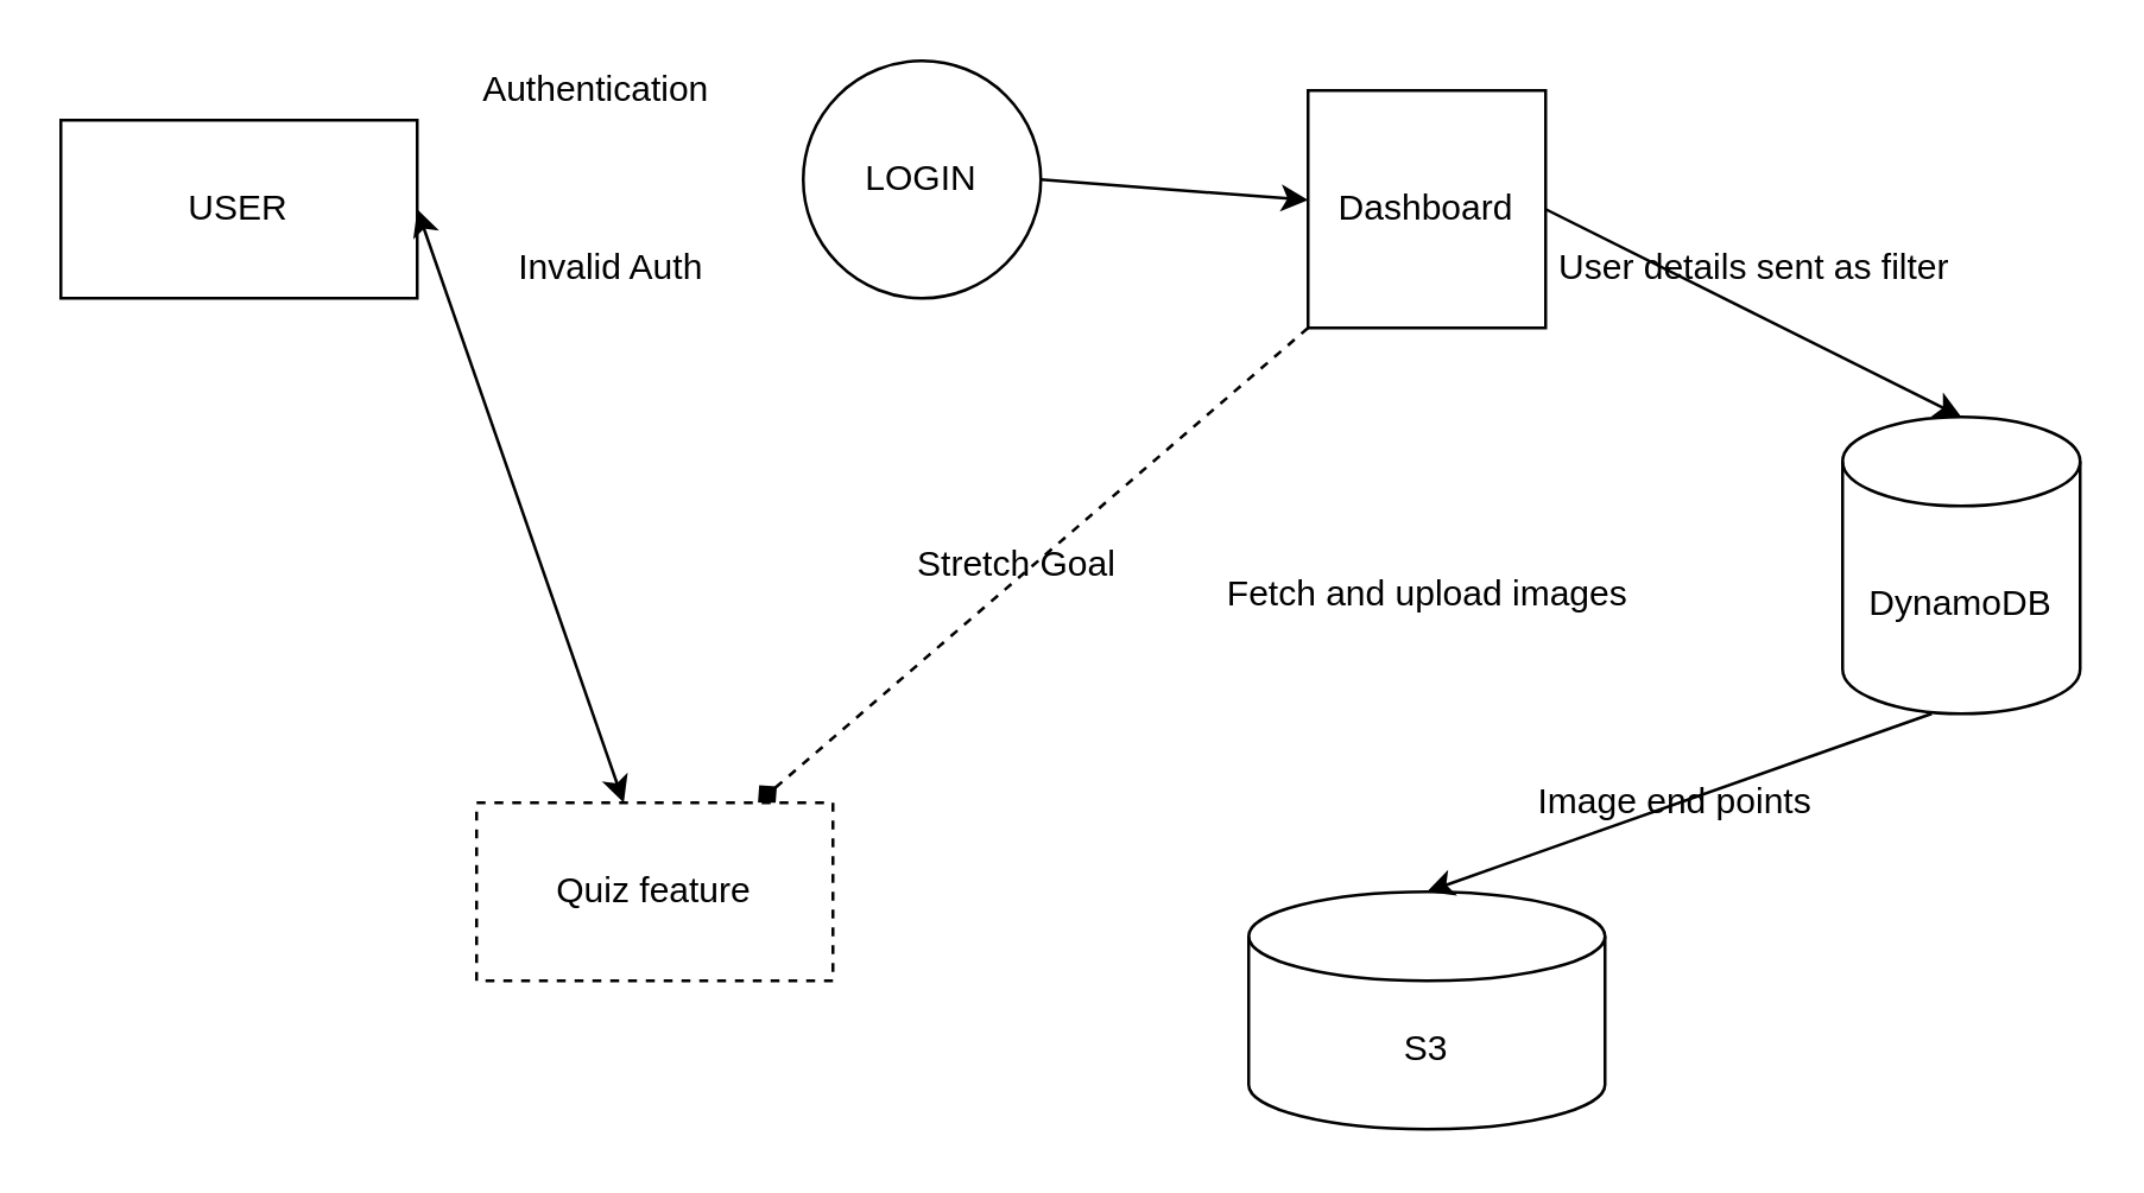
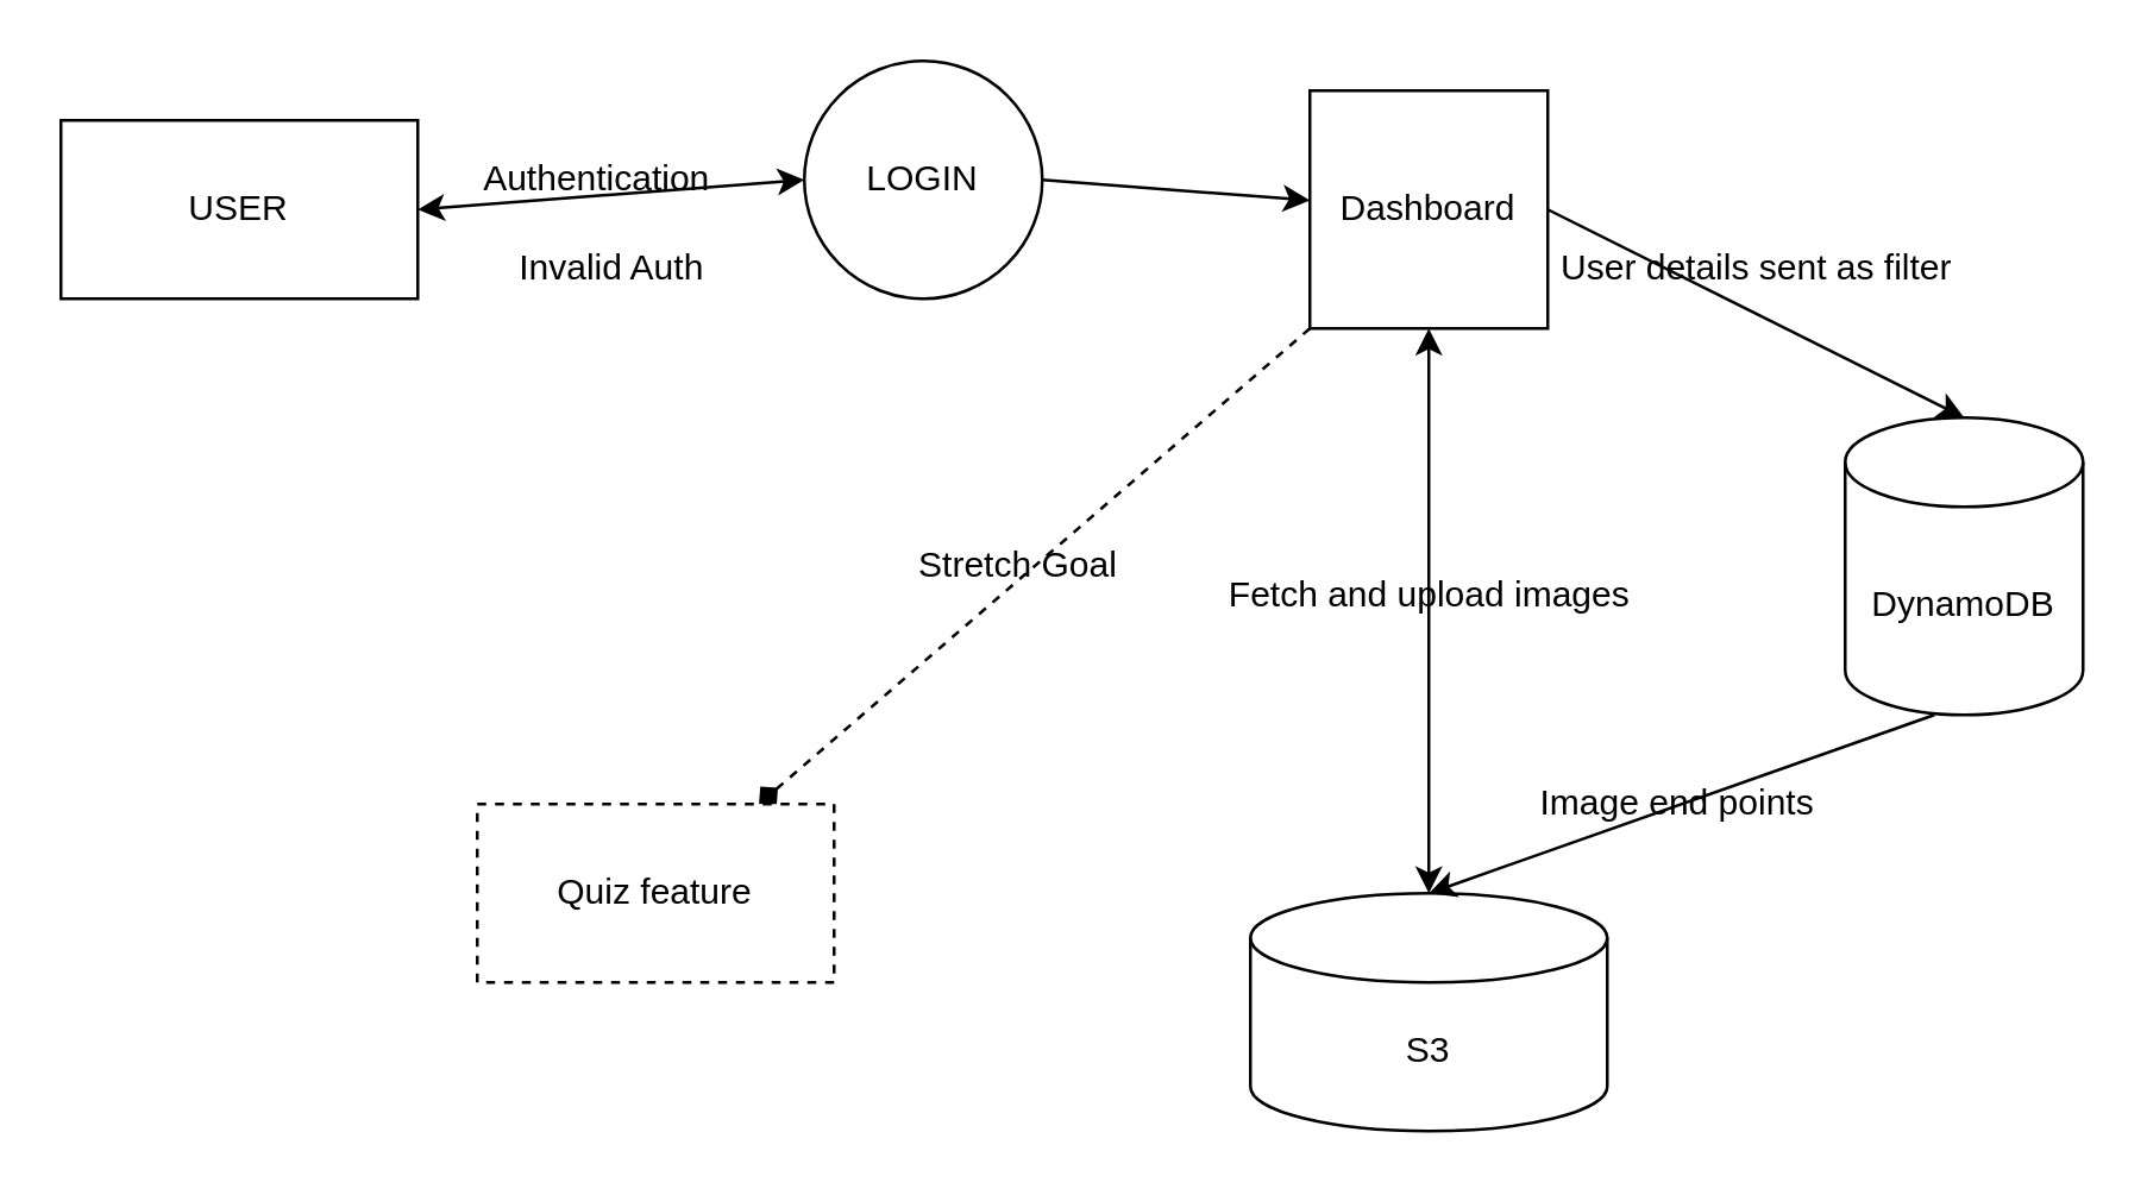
- <mxCell id="5" value="Authentication" style="text;html=1;align=center;verticalAlign=middle;resizable=0;points=[];autosize=1;" vertex="1" parent="1"><mxGeometry x="155" y="20" width="90" height="20" as="geometry" /></mxCell>
+ <mxCell id="5" value="Authentication" style="text;html=1;align=center;verticalAlign=middle;resizable=0;points=[];autosize=1;" vertex="1" parent="1"><mxGeometry x="155" y="50" width="90" height="20" as="geometry" /></mxCell>
- <mxCell id="4" value="" style="endArrow=classic;startArrow=classic;html=1;exitX=1;exitY=0.5;exitDx=0;exitDy=0;" edge="1" parent="1" source="2" target="18"><mxGeometry width="50" height="50" relative="1" as="geometry"><mxPoint x="360" y="300" as="sourcePoint" /><mxPoint x="410" y="250" as="targetPoint" /></mxGeometry></mxCell>
+ <mxCell id="4" value="" style="endArrow=classic;startArrow=classic;html=1;entryX=0;entryY=0.5;entryDx=0;entryDy=0;exitX=1;exitY=0.5;exitDx=0;exitDy=0;" edge="1" parent="1" source="2" target="3"><mxGeometry width="50" height="50" relative="1" as="geometry"><mxPoint x="360" y="300" as="sourcePoint" /><mxPoint x="410" y="250" as="targetPoint" /></mxGeometry></mxCell>
+ <mxCell id="11" value="" style="endArrow=classic;startArrow=classic;html=1;entryX=0.5;entryY=1;entryDx=0;entryDy=0;" edge="1" parent="1" source="9" target="8"><mxGeometry width="50" height="50" relative="1" as="geometry"><mxPoint x="360" y="300" as="sourcePoint" /><mxPoint x="410" y="250" as="targetPoint" /></mxGeometry></mxCell>
